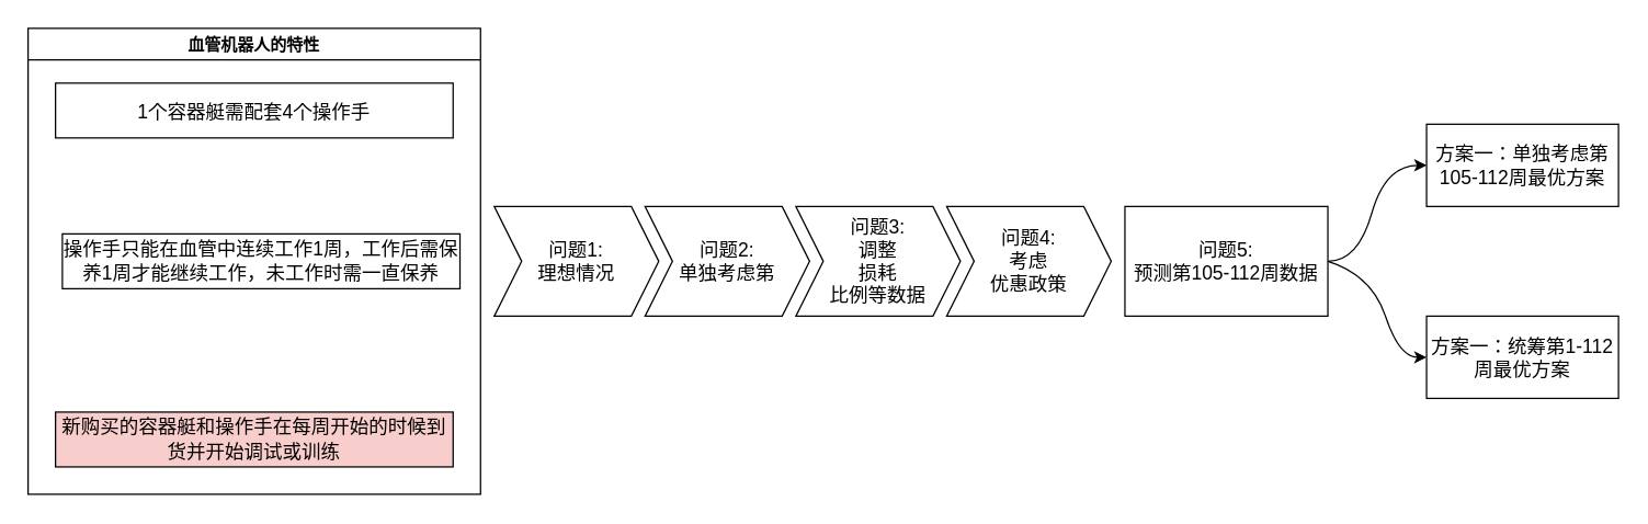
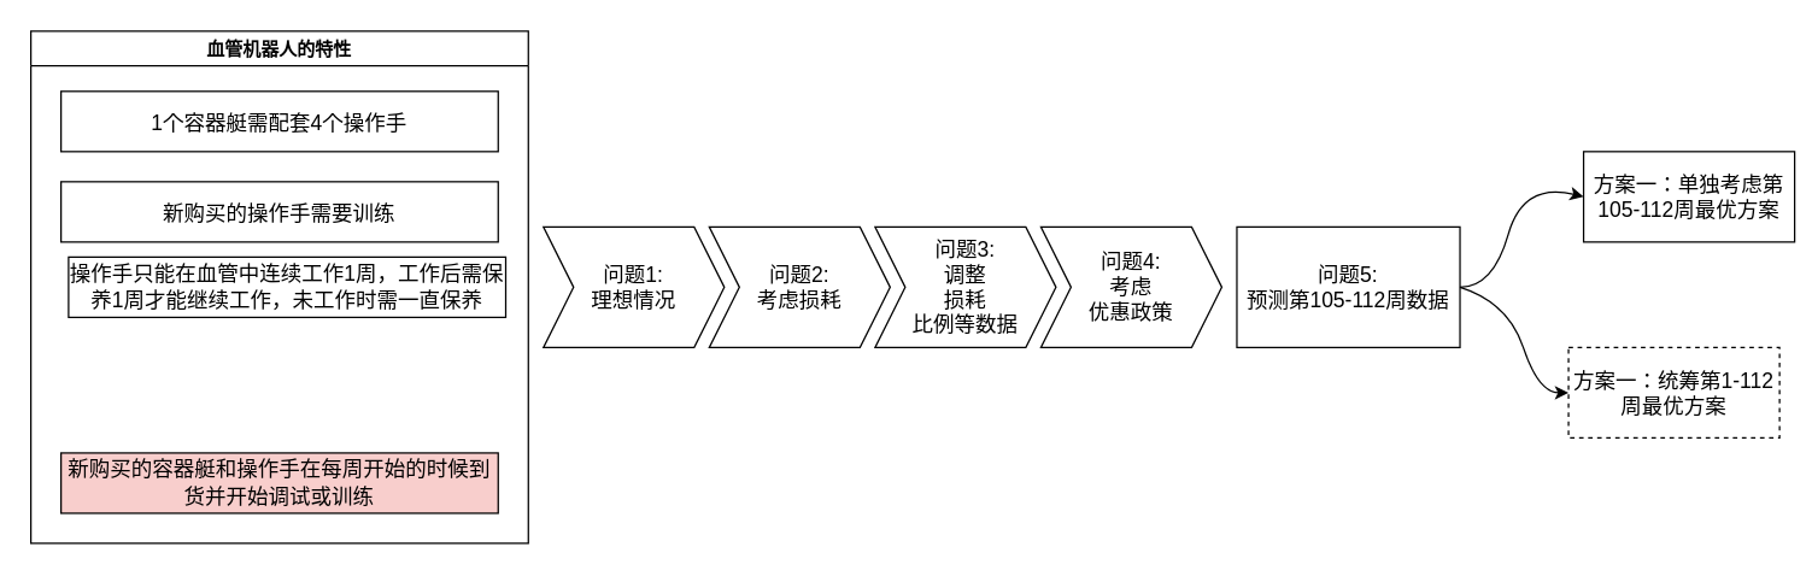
- <mxCell id="8" value="方案一：单独考虑第105-112周最优方案" style="rounded=0;whiteSpace=wrap;html=1;fontFamily=Helvetica;fontSize=14;" vertex="1" parent="1"><mxGeometry x="1040" y="90" width="140" height="60" as="geometry" /></mxCell>
+ <mxCell id="8" value="方案一：单独考虑第105-112周最优方案" style="rounded=0;whiteSpace=wrap;html=1;fontFamily=Helvetica;fontSize=14;" vertex="1" parent="1"><mxGeometry x="1050" y="100" width="140" height="60" as="geometry" /></mxCell>
+ <mxCell id="4" value="&lt;span&gt;&lt;font style=&quot;font-size: 14px&quot;&gt;新购买的操作手需要训练&lt;/font&gt;&lt;/span&gt;&lt;span style=&quot;font-size: medium&quot;&gt;&lt;/span&gt;" style="rounded=0;whiteSpace=wrap;html=1;" vertex="1" parent="2"><mxGeometry x="20" y="100" width="290" height="40" as="geometry" /></mxCell>
- <mxCell id="11" value="&lt;span&gt;问题2:&lt;/span&gt;&lt;br style=&quot;padding: 0px ; margin: 0px&quot;&gt;&lt;span&gt;单独考虑第&lt;/span&gt;" style="shape=step;perimeter=stepPerimeter;whiteSpace=wrap;html=1;fixedSize=1;fontFamily=Helvetica;fontSize=14;" vertex="1" parent="1"><mxGeometry x="470" y="150" width="120" height="80" as="geometry" /></mxCell>
+ <mxCell id="11" value="&lt;span&gt;问题2:&lt;/span&gt;&lt;br style=&quot;padding: 0px ; margin: 0px&quot;&gt;&lt;span&gt;考虑损耗&lt;/span&gt;" style="shape=step;perimeter=stepPerimeter;whiteSpace=wrap;html=1;fixedSize=1;fontFamily=Helvetica;fontSize=14;" vertex="1" parent="1"><mxGeometry x="470" y="150" width="120" height="80" as="geometry" /></mxCell>
- <mxCell id="9" value="方案一：统筹第1-112周最优方案" style="rounded=0;whiteSpace=wrap;html=1;fontFamily=Helvetica;fontSize=14;" vertex="1" parent="1"><mxGeometry x="1040" y="230" width="140" height="60" as="geometry" /></mxCell>
+ <mxCell id="9" value="方案一：统筹第1-112周最优方案" style="rounded=0;whiteSpace=wrap;html=1;fontFamily=Helvetica;fontSize=14;dashed=1;" vertex="1" parent="1"><mxGeometry x="1040" y="230" width="140" height="60" as="geometry" /></mxCell>
